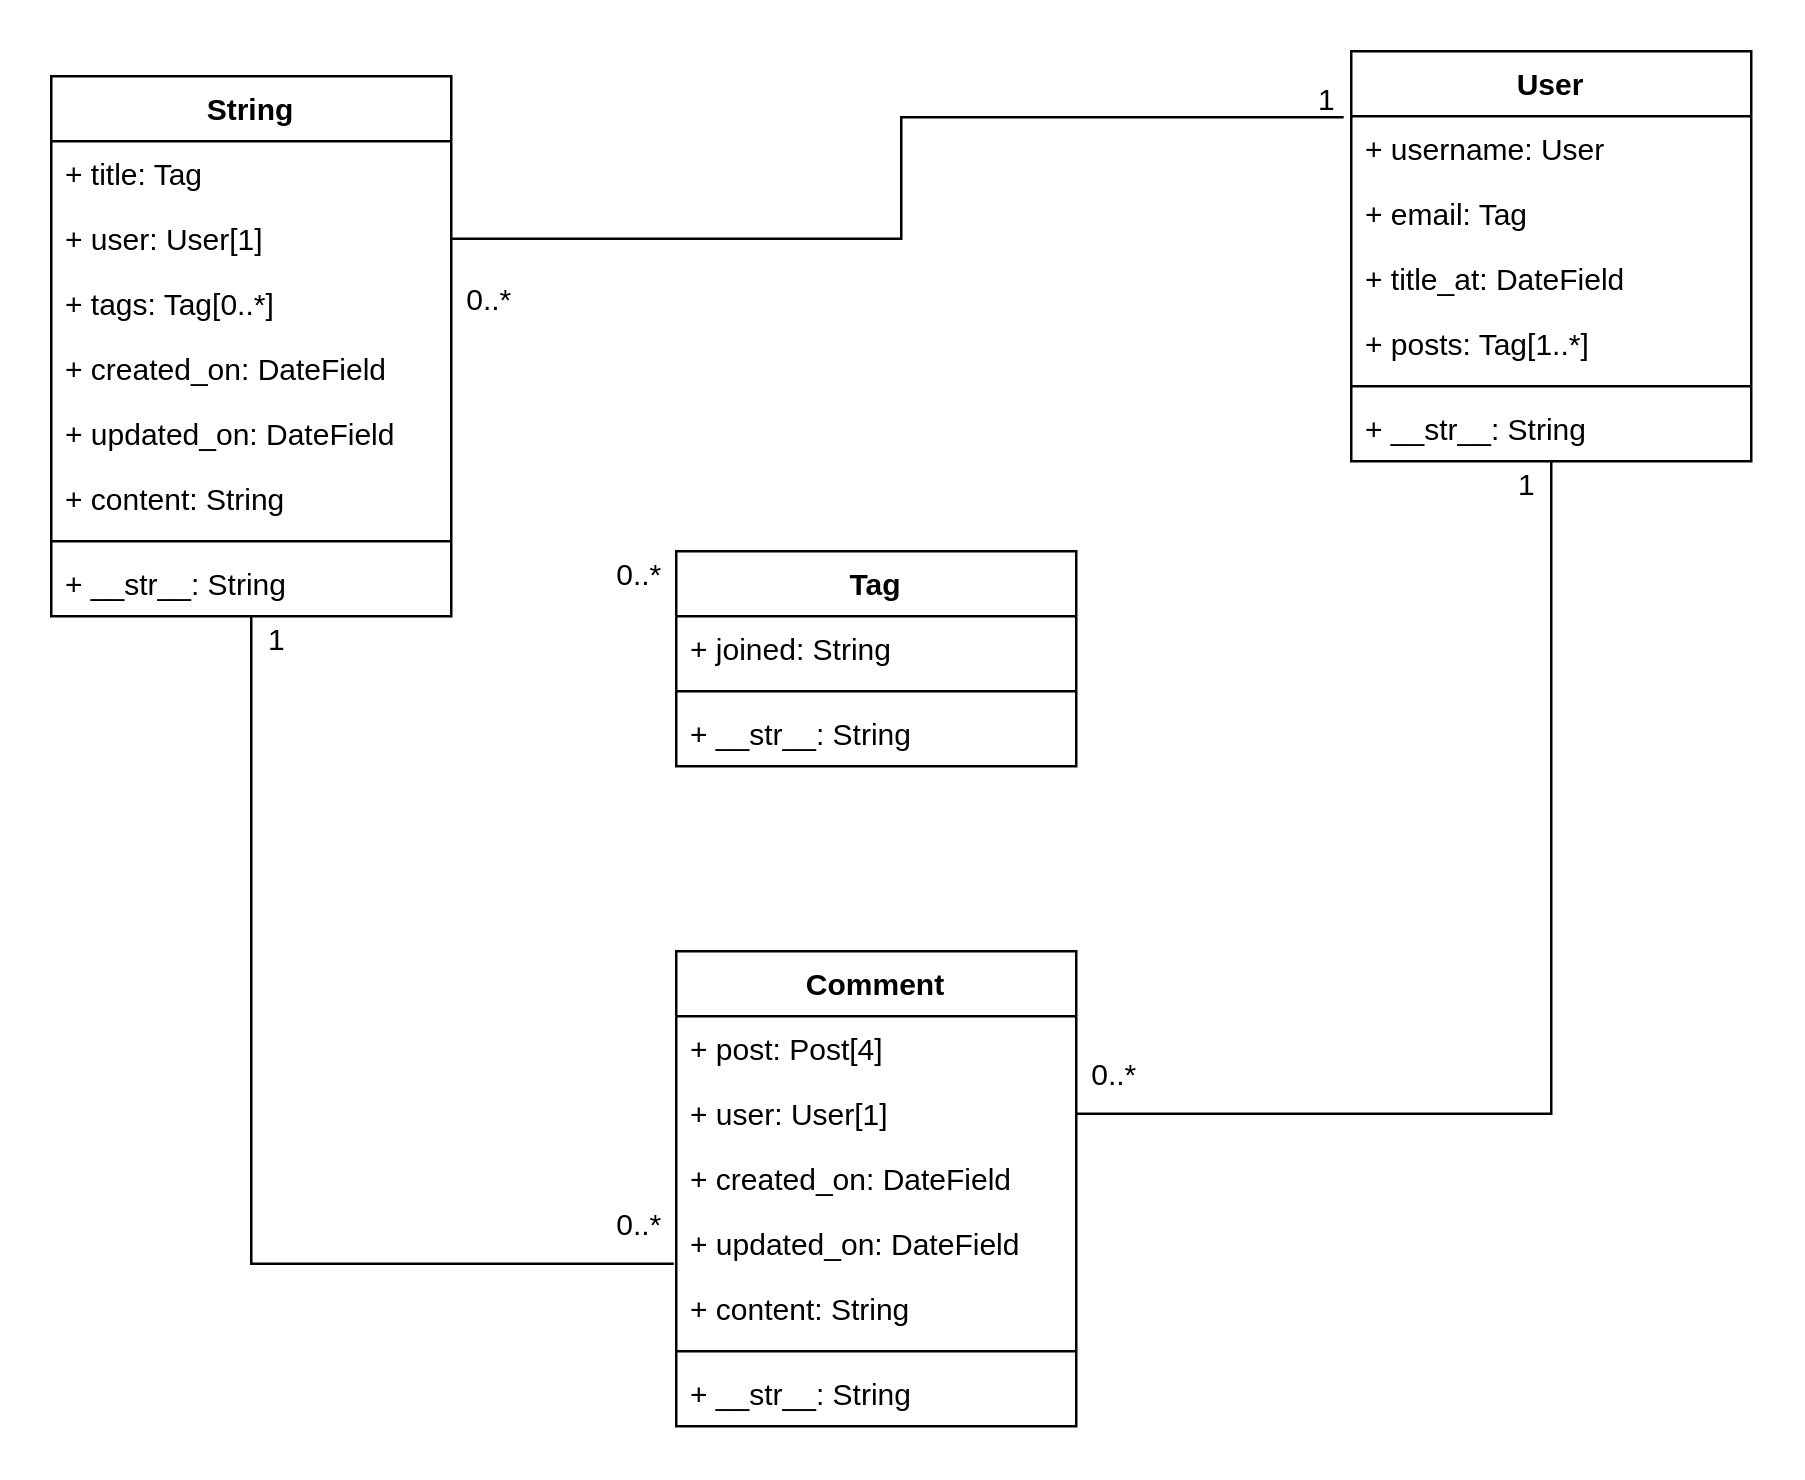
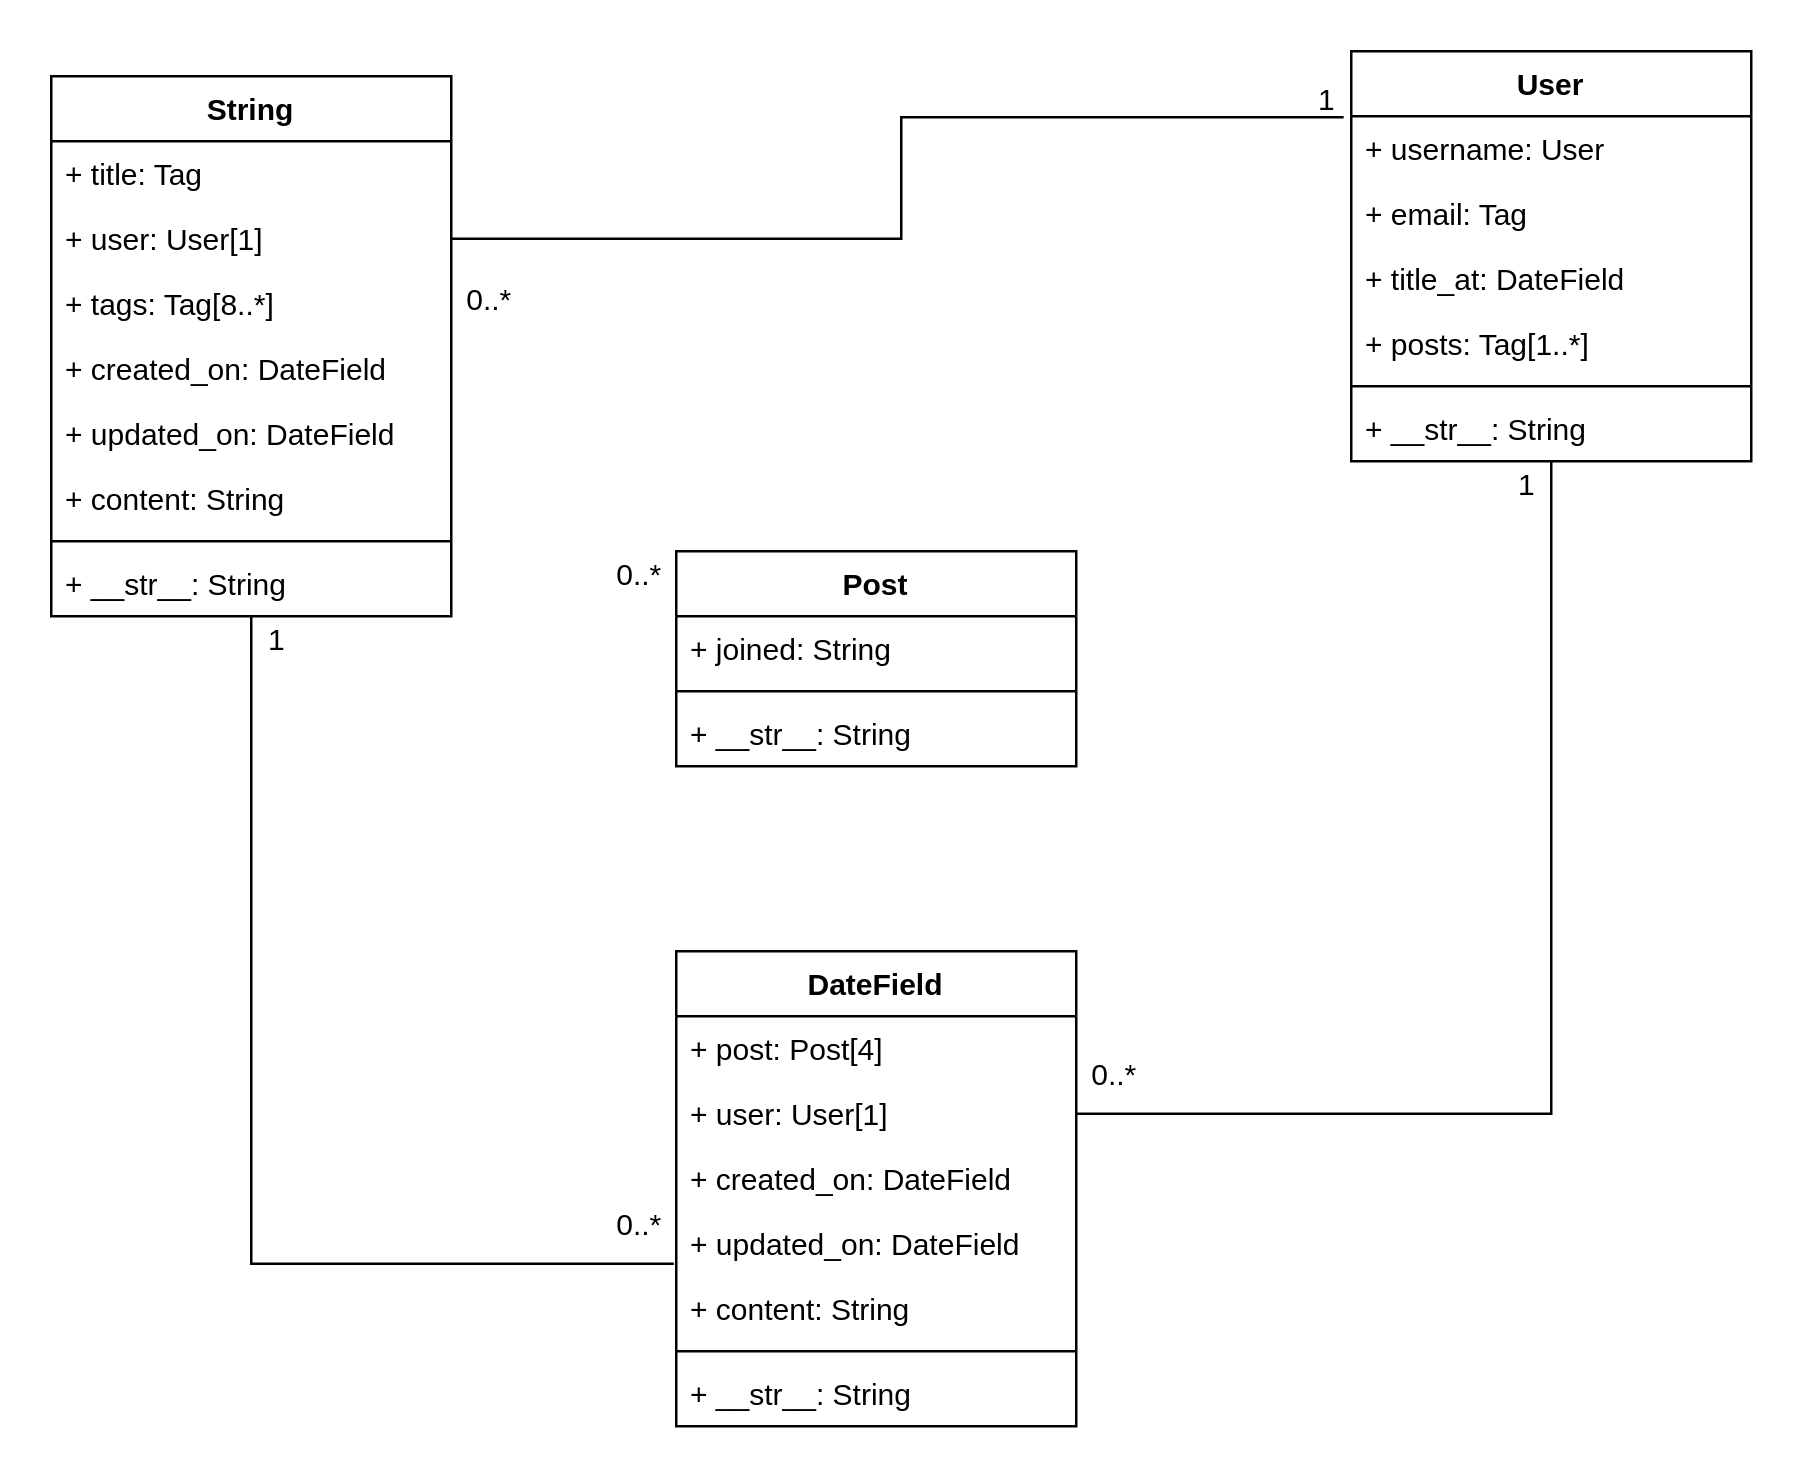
- <mxCell id="6" value="+ tags: Tag[0..*]" style="text;strokeColor=none;fillColor=none;align=left;verticalAlign=top;spacingLeft=4;spacingRight=4;overflow=hidden;rotatable=0;points=[[0,0.5],[1,0.5]];portConstraint=eastwest;" vertex="1" parent="3"><mxGeometry y="78" width="160" height="26" as="geometry" /></mxCell>
+ <mxCell id="6" value="+ tags: Tag[8..*]" style="text;strokeColor=none;fillColor=none;align=left;verticalAlign=top;spacingLeft=4;spacingRight=4;overflow=hidden;rotatable=0;points=[[0,0.5],[1,0.5]];portConstraint=eastwest;" vertex="1" parent="3"><mxGeometry y="78" width="160" height="26" as="geometry" /></mxCell>
- <mxCell id="12" value="Tag" style="swimlane;fontStyle=1;align=center;verticalAlign=top;childLayout=stackLayout;horizontal=1;startSize=26;horizontalStack=0;resizeParent=1;resizeParentMax=0;resizeLast=0;collapsible=1;marginBottom=0;" vertex="1" parent="1"><mxGeometry x="270" y="220" width="160" height="86" as="geometry" /></mxCell>
+ <mxCell id="12" value="Post" style="swimlane;fontStyle=1;align=center;verticalAlign=top;childLayout=stackLayout;horizontal=1;startSize=26;horizontalStack=0;resizeParent=1;resizeParentMax=0;resizeLast=0;collapsible=1;marginBottom=0;" vertex="1" parent="1"><mxGeometry x="270" y="220" width="160" height="86" as="geometry" /></mxCell>
- <mxCell id="20" value="Comment" style="swimlane;fontStyle=1;align=center;verticalAlign=top;childLayout=stackLayout;horizontal=1;startSize=26;horizontalStack=0;resizeParent=1;resizeParentMax=0;resizeLast=0;collapsible=1;marginBottom=0;" vertex="1" parent="1"><mxGeometry x="270" y="380" width="160" height="190" as="geometry" /></mxCell>
+ <mxCell id="20" value="DateField" style="swimlane;fontStyle=1;align=center;verticalAlign=top;childLayout=stackLayout;horizontal=1;startSize=26;horizontalStack=0;resizeParent=1;resizeParentMax=0;resizeLast=0;collapsible=1;marginBottom=0;" vertex="1" parent="1"><mxGeometry x="270" y="380" width="160" height="190" as="geometry" /></mxCell>
